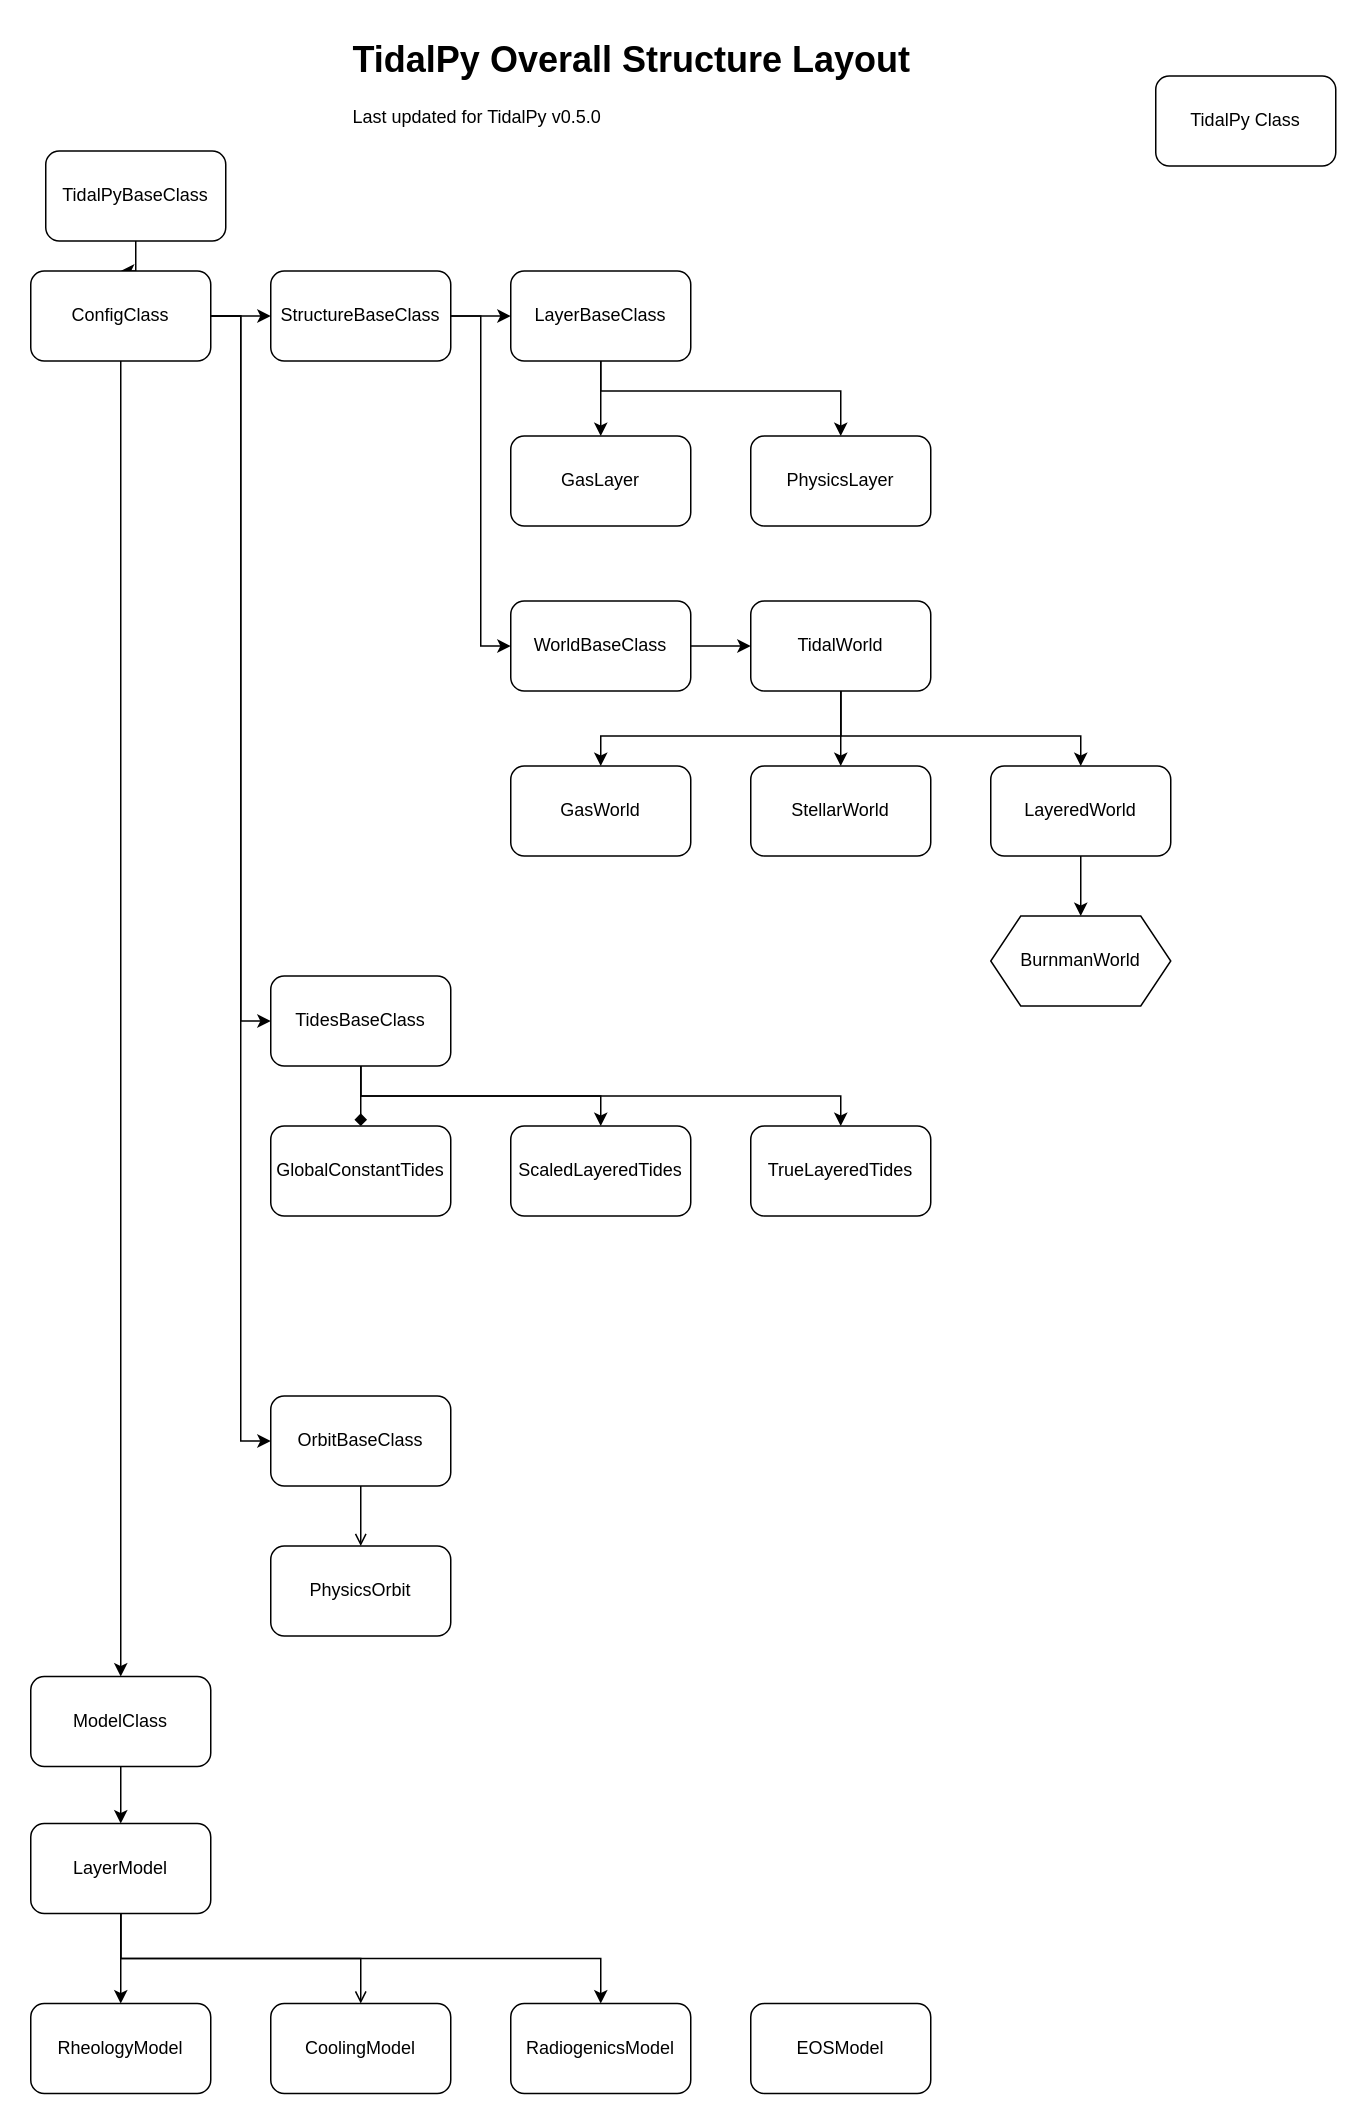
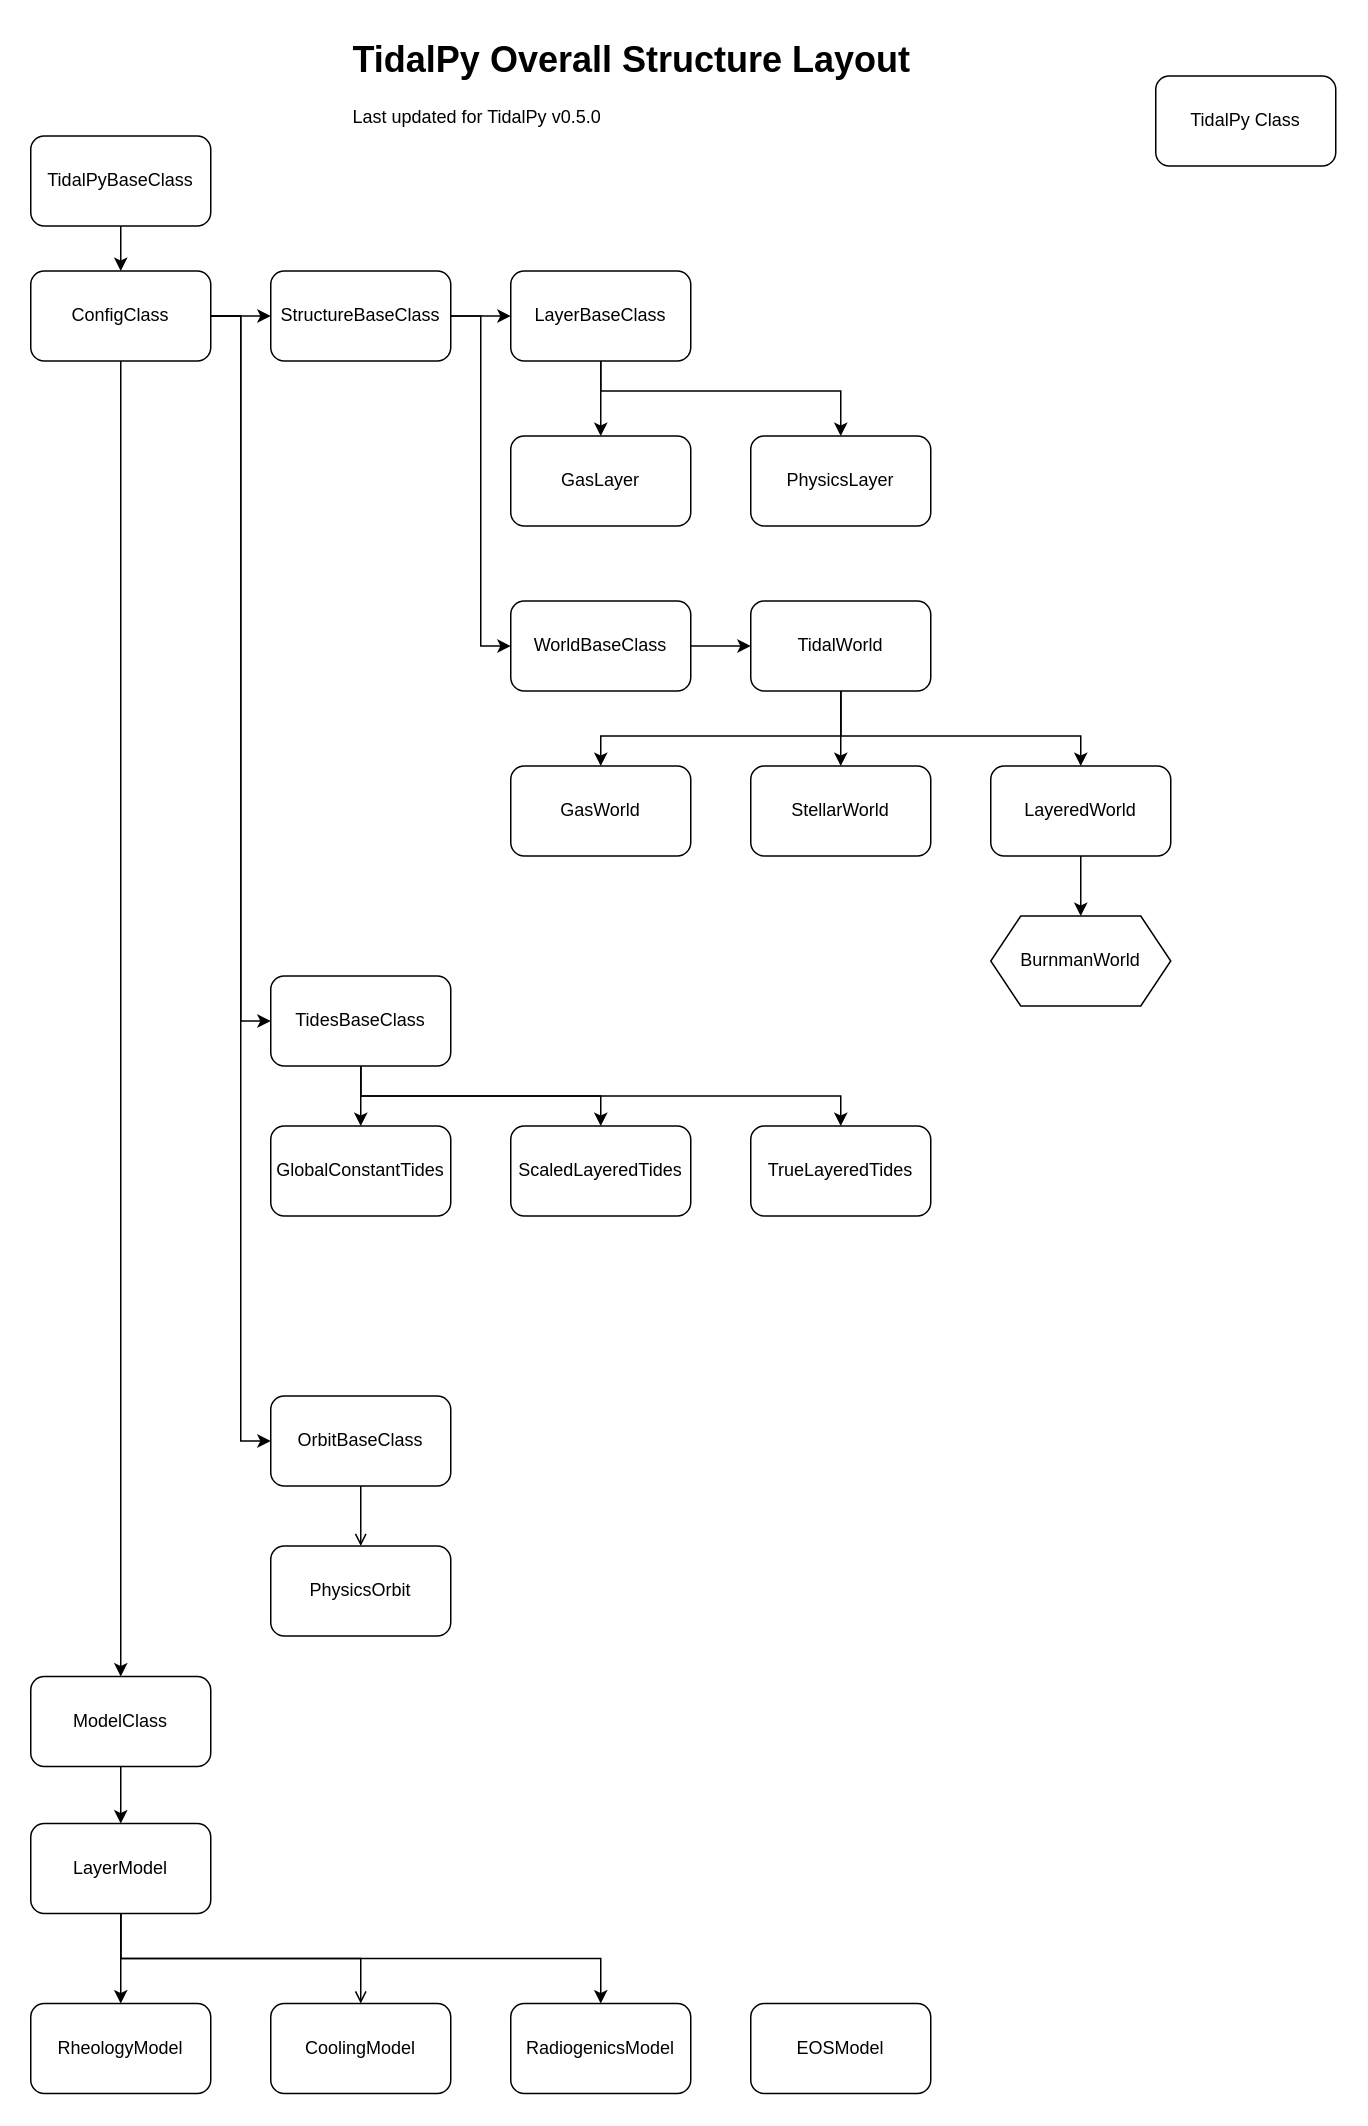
- <mxCell id="3" value="TidalPyBaseClass" style="rounded=1;whiteSpace=wrap;html=1;" vertex="1" parent="1"><mxGeometry x="30" y="100" width="120" height="60" as="geometry" /></mxCell>
+ <mxCell id="3" value="TidalPyBaseClass" style="rounded=1;whiteSpace=wrap;html=1;" vertex="1" parent="1"><mxGeometry x="20" y="90" width="120" height="60" as="geometry" /></mxCell>
- <mxCell id="40" style="edgeStyle=orthogonalEdgeStyle;rounded=0;orthogonalLoop=1;jettySize=auto;html=1;endArrow=diamond;" edge="1" parent="1" source="43" target="44"><mxGeometry relative="1" as="geometry" /></mxCell>
+ <mxCell id="40" style="edgeStyle=orthogonalEdgeStyle;rounded=0;orthogonalLoop=1;jettySize=auto;html=1;" edge="1" parent="1" source="43" target="44"><mxGeometry relative="1" as="geometry" /></mxCell>
